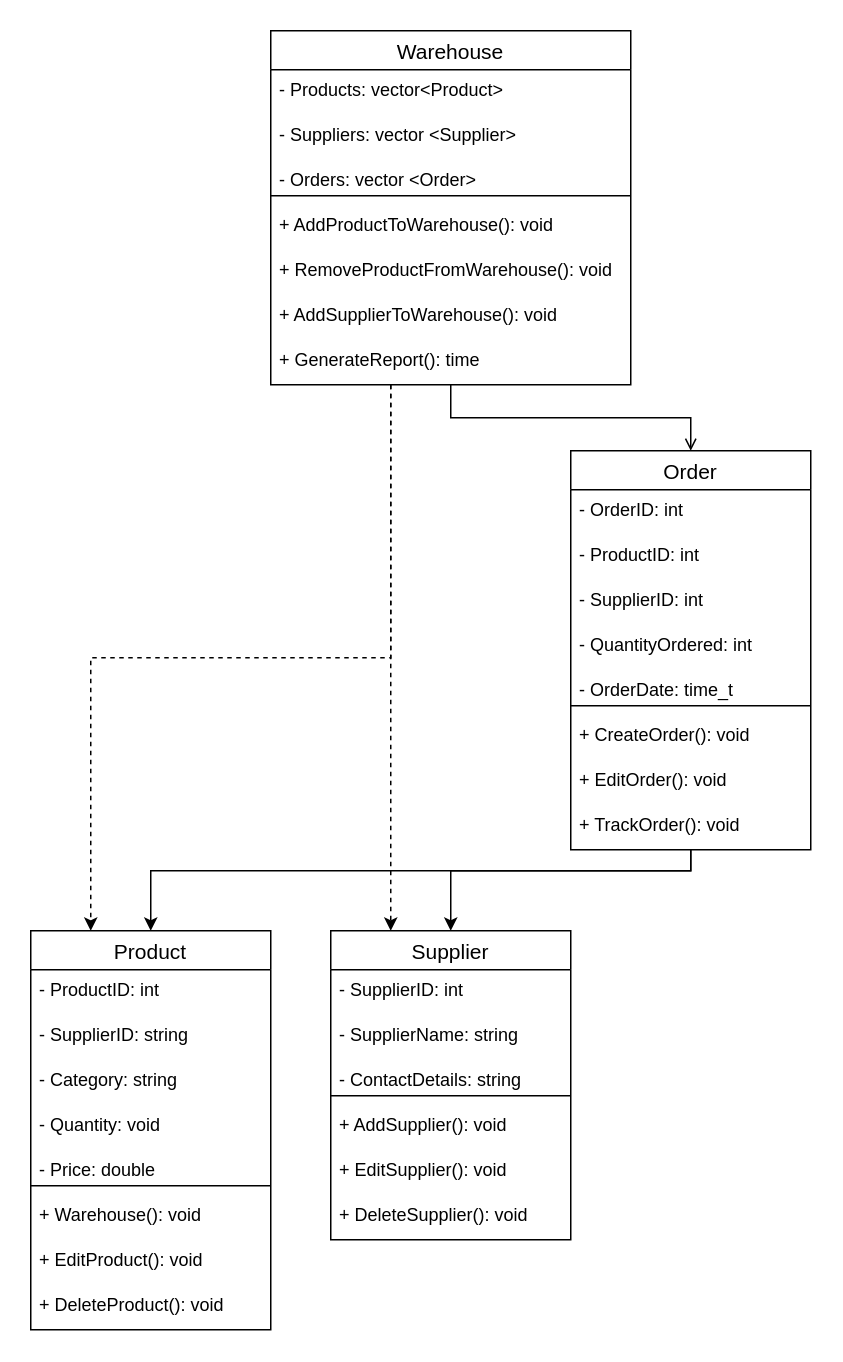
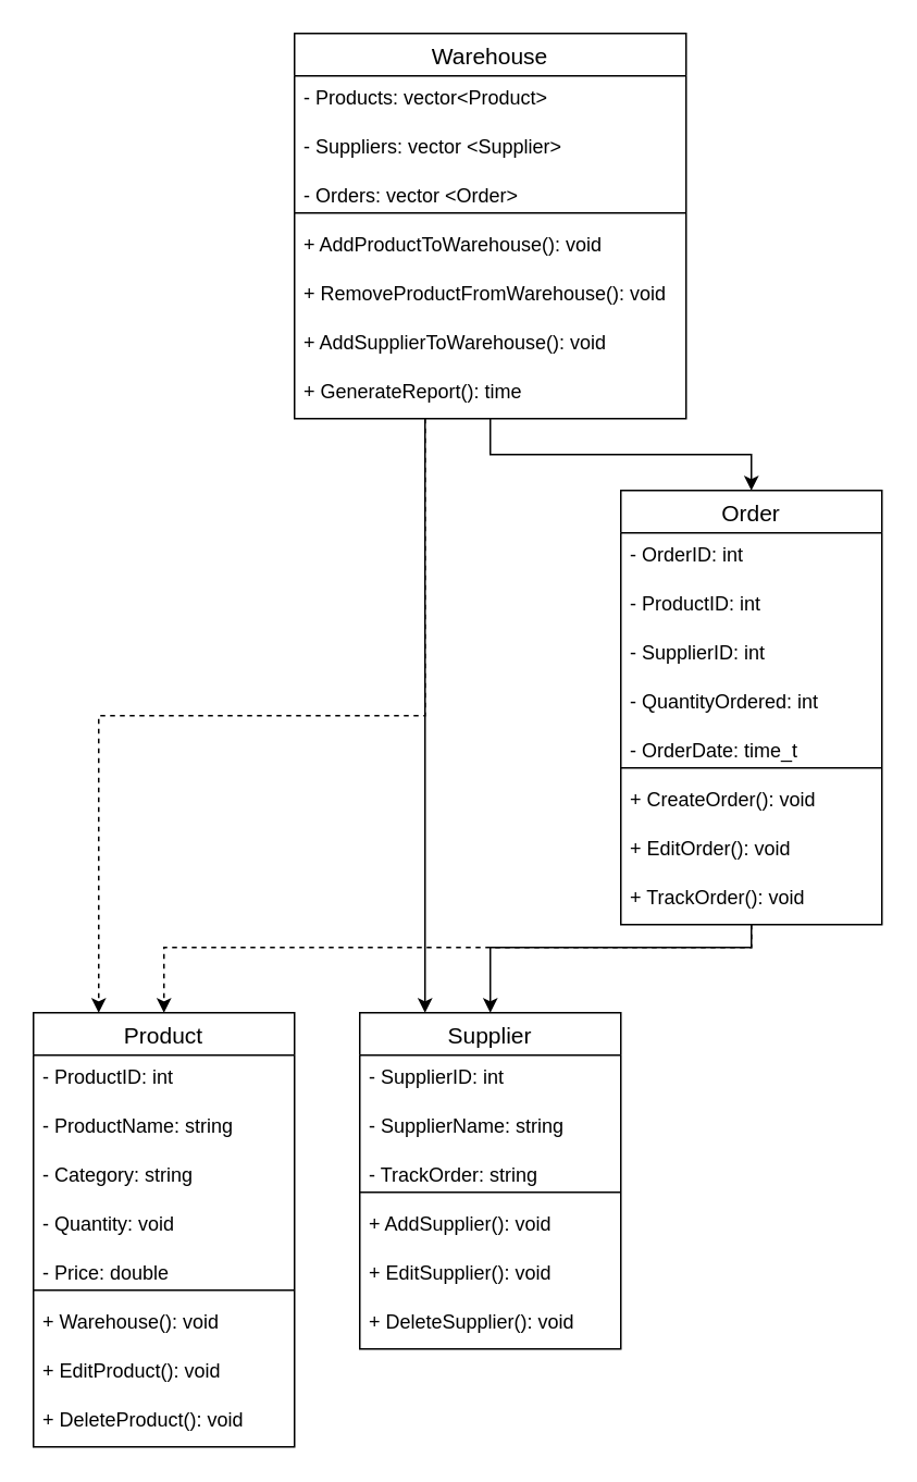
- <mxCell id="14" style="edgeStyle=orthogonalEdgeStyle;rounded=0;orthogonalLoop=1;jettySize=auto;html=1;entryX=0.5;entryY=0;entryDx=0;entryDy=0;endArrow=open;" edge="1" parent="1" source="15" target="26"><mxGeometry relative="1" as="geometry" /></mxCell>
+ <mxCell id="14" style="edgeStyle=orthogonalEdgeStyle;rounded=0;orthogonalLoop=1;jettySize=auto;html=1;entryX=0.5;entryY=0;entryDx=0;entryDy=0;" edge="1" parent="1" source="15" target="26"><mxGeometry relative="1" as="geometry" /></mxCell>
- <mxCell id="12" style="edgeStyle=orthogonalEdgeStyle;rounded=0;orthogonalLoop=1;jettySize=auto;html=1;entryX=0.25;entryY=0;entryDx=0;entryDy=0;dashed=1;" edge="1" parent="1" source="15" target="36"><mxGeometry relative="1" as="geometry"><Array as="points"><mxPoint x="260" y="350" /><mxPoint x="260" y="350" /></Array></mxGeometry></mxCell>
+ <mxCell id="12" style="edgeStyle=orthogonalEdgeStyle;rounded=0;orthogonalLoop=1;jettySize=auto;html=1;entryX=0.25;entryY=0;entryDx=0;entryDy=0;" edge="1" parent="1" source="15" target="36"><mxGeometry relative="1" as="geometry"><Array as="points"><mxPoint x="260" y="350" /><mxPoint x="260" y="350" /></Array></mxGeometry></mxCell>
- <mxCell id="25" style="edgeStyle=orthogonalEdgeStyle;rounded=0;orthogonalLoop=1;jettySize=auto;html=1;entryX=0.5;entryY=0;entryDx=0;entryDy=0;" edge="1" parent="1" source="26" target="2"><mxGeometry relative="1" as="geometry"><Array as="points"><mxPoint x="460" y="580" /><mxPoint x="100" y="580" /></Array></mxGeometry></mxCell>
+ <mxCell id="25" style="edgeStyle=orthogonalEdgeStyle;rounded=0;orthogonalLoop=1;jettySize=auto;html=1;entryX=0.5;entryY=0;entryDx=0;entryDy=0;dashed=1;" edge="1" parent="1" source="26" target="2"><mxGeometry relative="1" as="geometry"><Array as="points"><mxPoint x="460" y="580" /><mxPoint x="100" y="580" /></Array></mxGeometry></mxCell>
- <mxCell id="4" value="- SupplierID: string" style="text;strokeColor=none;fillColor=none;spacingLeft=4;spacingRight=4;overflow=hidden;rotatable=0;points=[[0,0.5],[1,0.5]];portConstraint=eastwest;fontSize=12;" vertex="1" parent="2"><mxGeometry y="56" width="160" height="30" as="geometry" /></mxCell>
+ <mxCell id="4" value="- ProductName: string" style="text;strokeColor=none;fillColor=none;spacingLeft=4;spacingRight=4;overflow=hidden;rotatable=0;points=[[0,0.5],[1,0.5]];portConstraint=eastwest;fontSize=12;" vertex="1" parent="2"><mxGeometry y="56" width="160" height="30" as="geometry" /></mxCell>
- <mxCell id="39" value="- ContactDetails: string" style="text;strokeColor=none;fillColor=none;spacingLeft=4;spacingRight=4;overflow=hidden;rotatable=0;points=[[0,0.5],[1,0.5]];portConstraint=eastwest;fontSize=12;" vertex="1" parent="36"><mxGeometry y="86" width="160" height="30" as="geometry" /></mxCell>
+ <mxCell id="39" value="- TrackOrder: string" style="text;strokeColor=none;fillColor=none;spacingLeft=4;spacingRight=4;overflow=hidden;rotatable=0;points=[[0,0.5],[1,0.5]];portConstraint=eastwest;fontSize=12;" vertex="1" parent="36"><mxGeometry y="86" width="160" height="30" as="geometry" /></mxCell>
